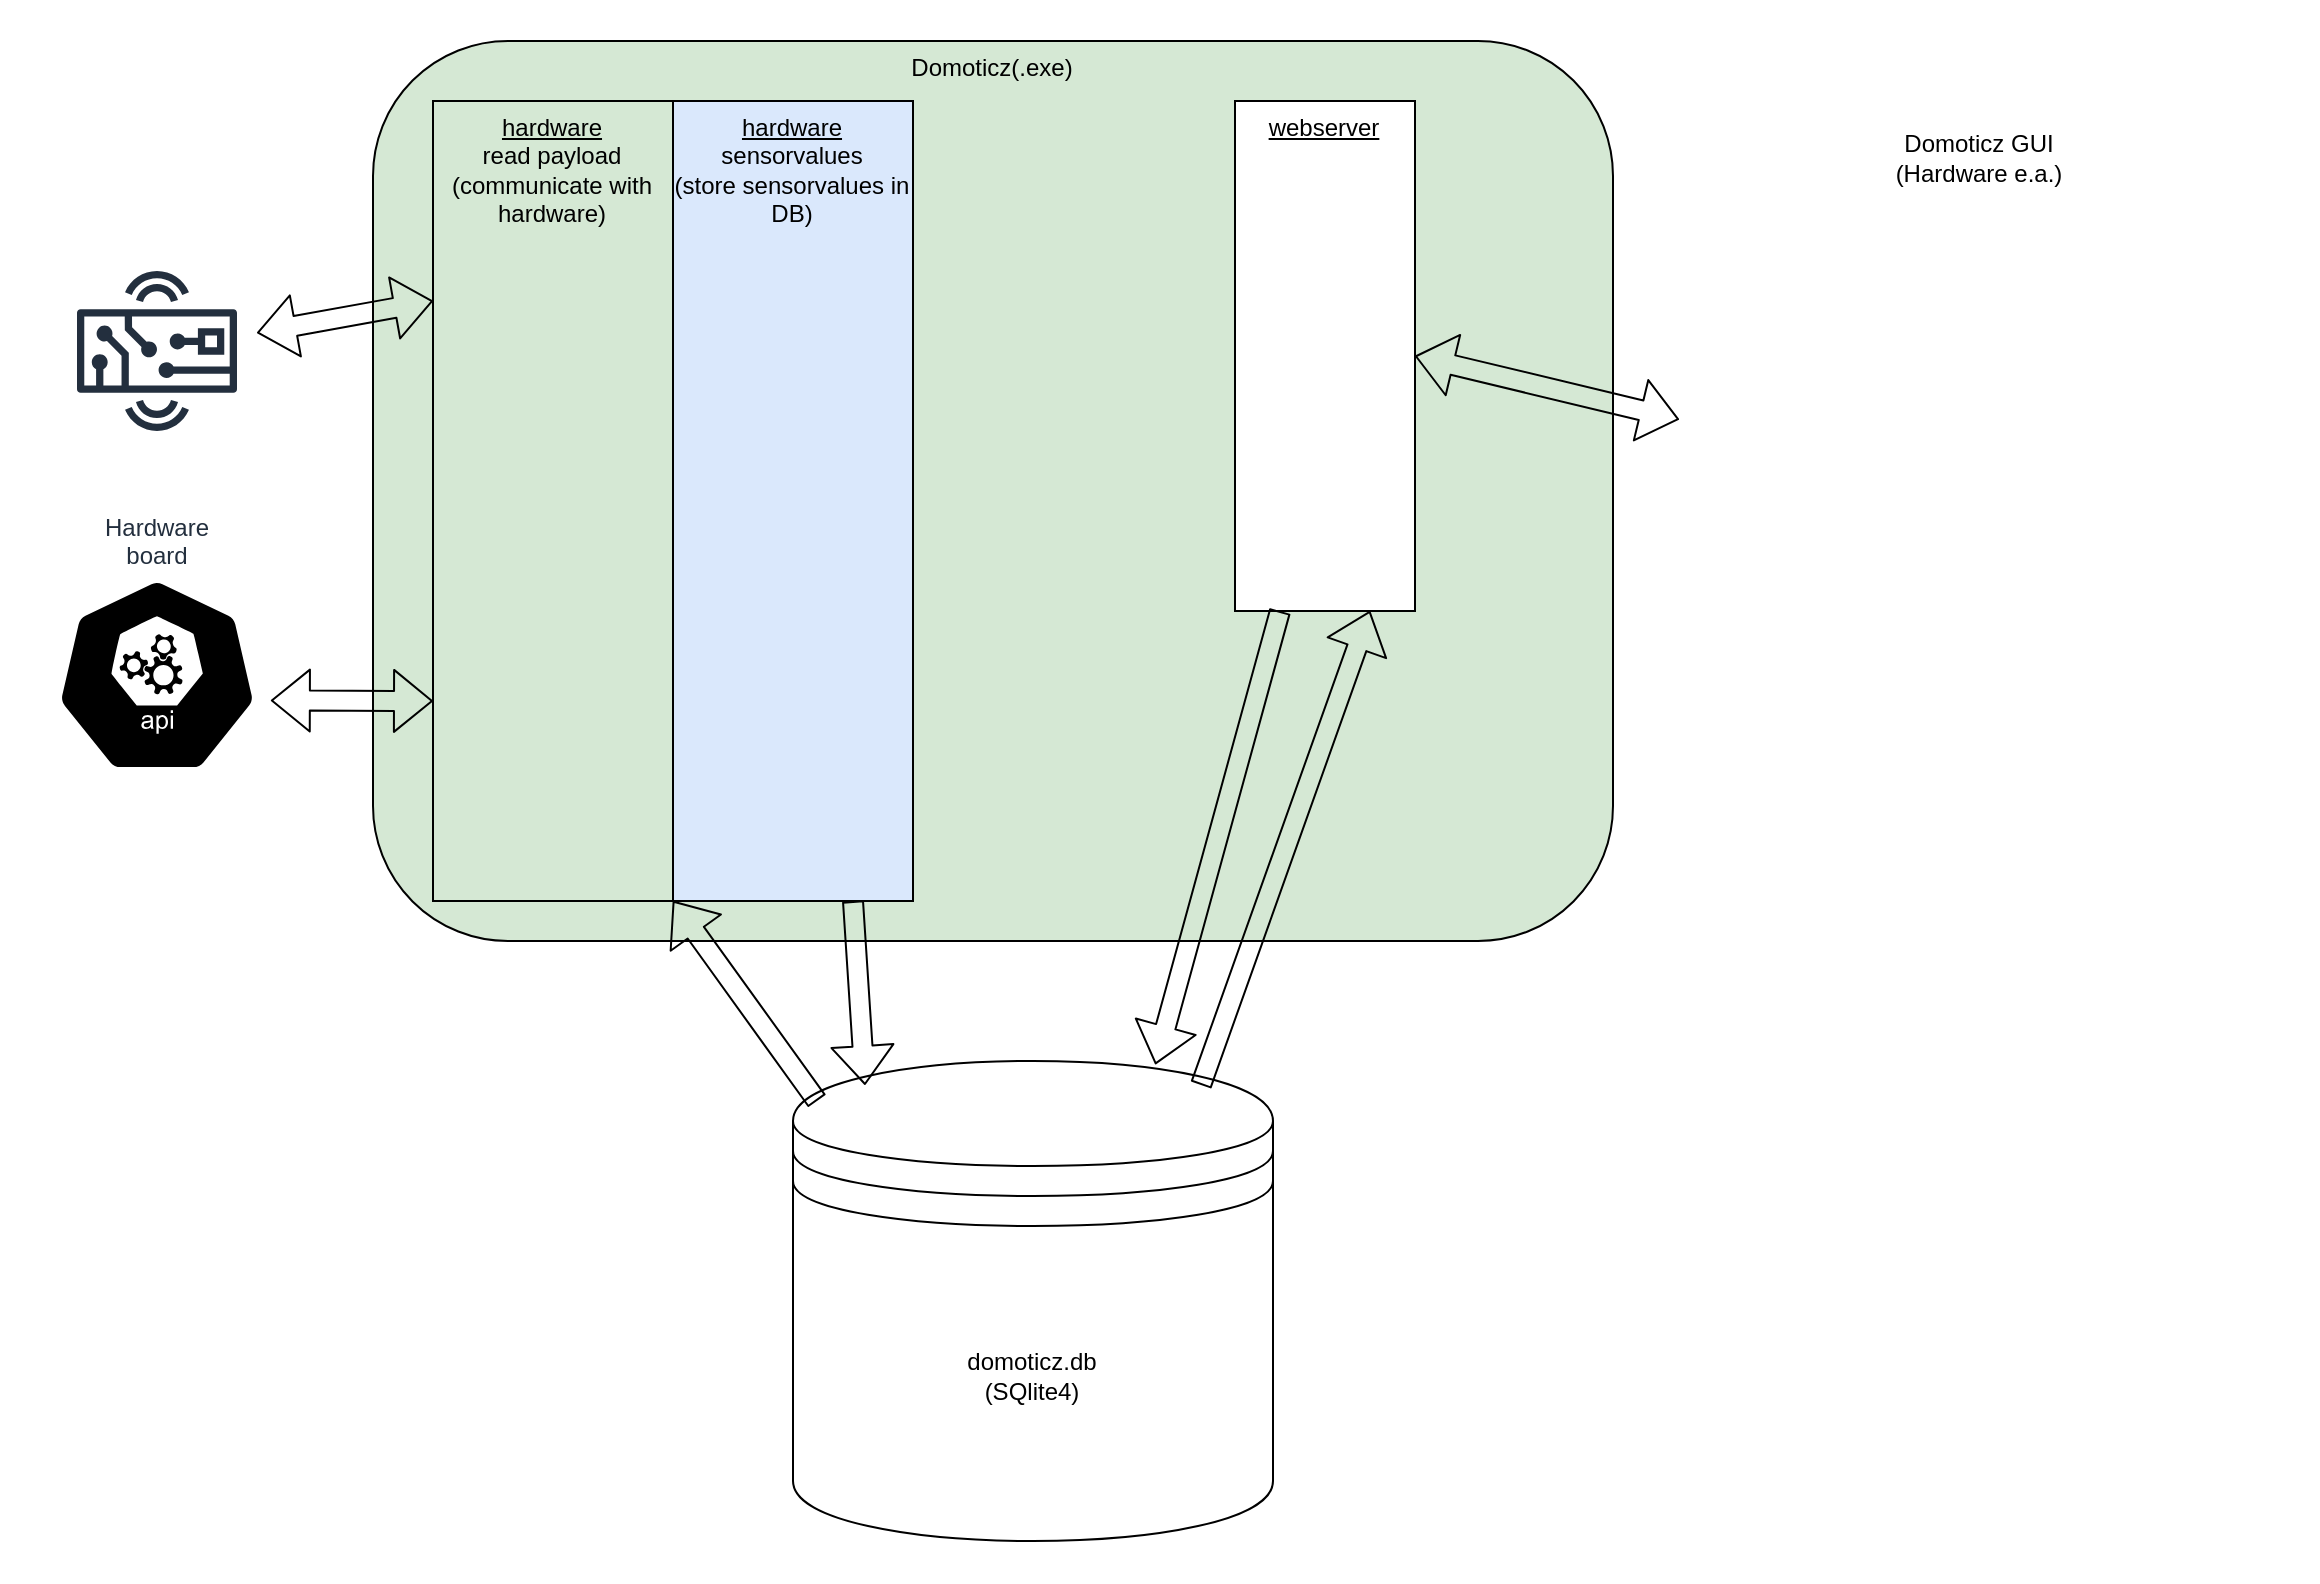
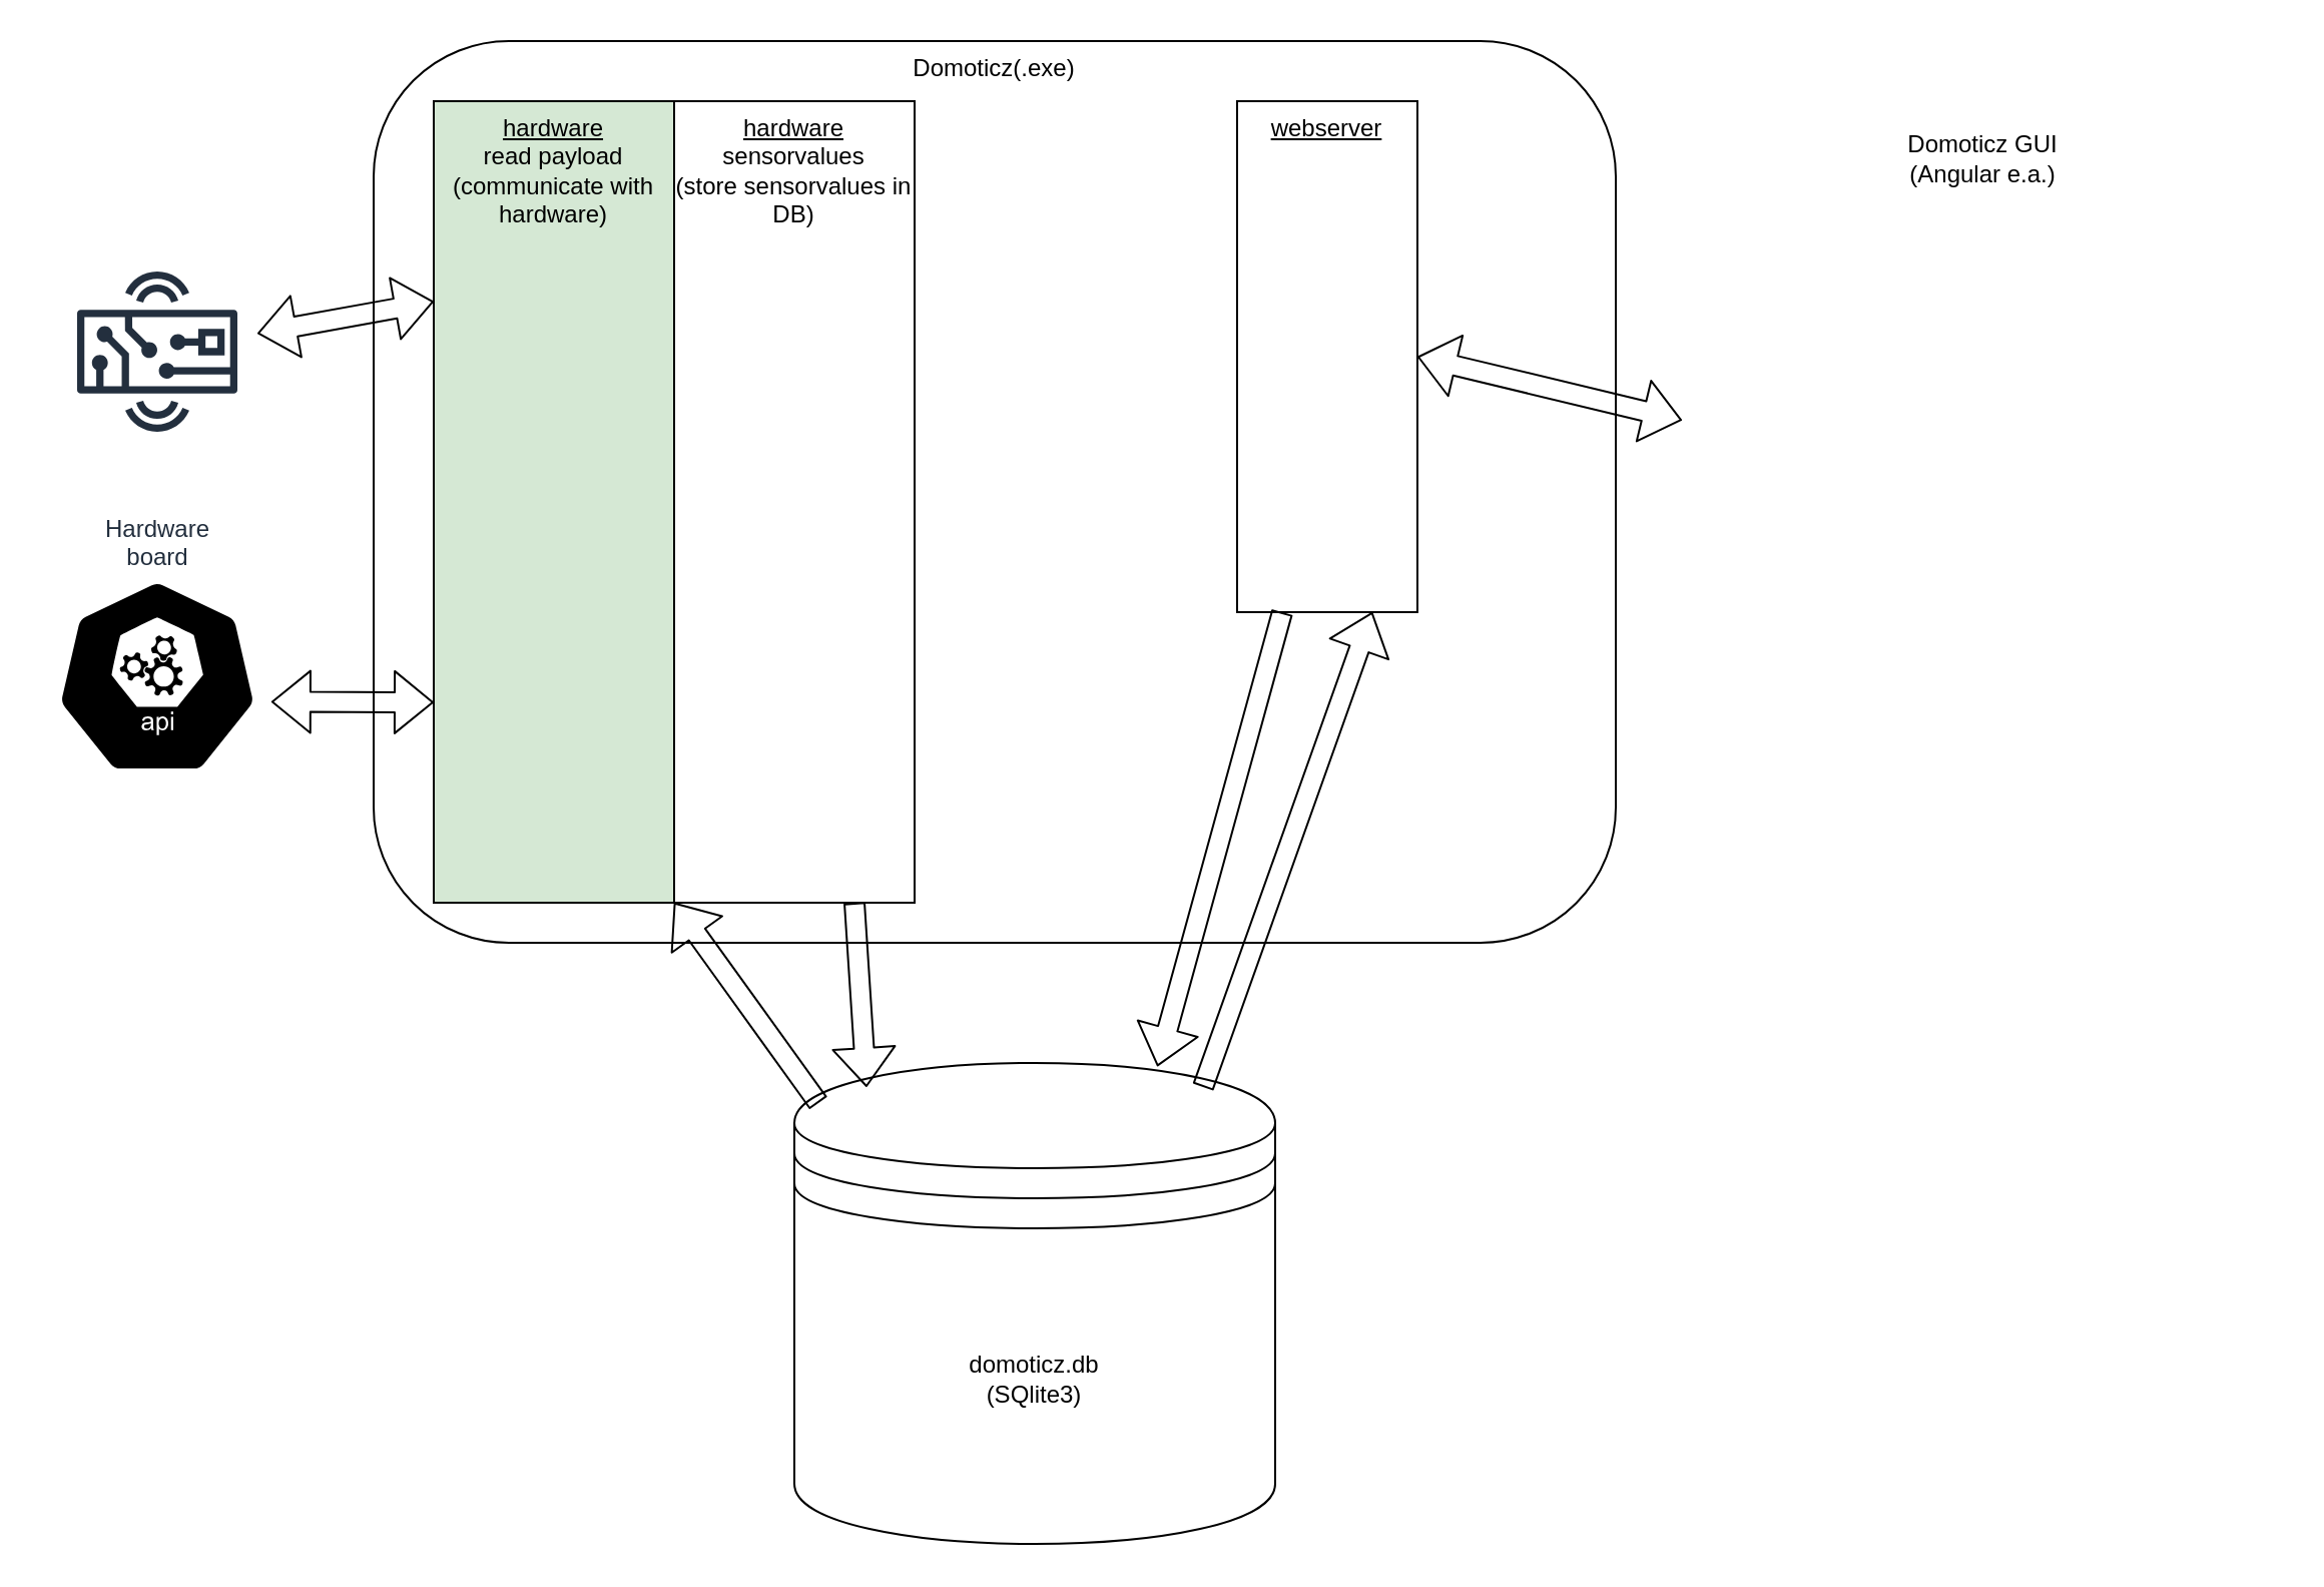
- <mxCell id="4" value="Domoticz GUI&lt;br&gt;(Hardware e.a.)" style="shape=image;html=1;verticalAlign=bottom;verticalLabelPosition=top;labelBackgroundColor=#ffffff;imageAspect=0;aspect=fixed;image=https://cdn1.iconfinder.com/data/icons/social-media-outline-6/128/SocialMedia_Website-Outline-128.png;labelPosition=center;align=center;" vertex="1" parent="1"><mxGeometry x="839" y="95.5" width="299" height="299" as="geometry" /></mxCell>
+ <mxCell id="4" value="Domoticz GUI&lt;br&gt;(Angular e.a.)" style="shape=image;html=1;verticalAlign=bottom;verticalLabelPosition=top;labelBackgroundColor=#ffffff;imageAspect=0;aspect=fixed;image=https://cdn1.iconfinder.com/data/icons/social-media-outline-6/128/SocialMedia_Website-Outline-128.png;labelPosition=center;align=center;" vertex="1" parent="1"><mxGeometry x="839" y="95.5" width="299" height="299" as="geometry" /></mxCell>
- <mxCell id="3" value="Domoticz(.exe)" style="rounded=1;whiteSpace=wrap;html=1;verticalAlign=top;fillColor=#d5e8d4;" vertex="1" parent="1"><mxGeometry x="186" y="20" width="620" height="450" as="geometry" /></mxCell>
+ <mxCell id="3" value="Domoticz(.exe)" style="rounded=1;whiteSpace=wrap;html=1;verticalAlign=top;" vertex="1" parent="1"><mxGeometry x="186" y="20" width="620" height="450" as="geometry" /></mxCell>
- <mxCell id="6" value="&lt;u&gt;hardware&lt;/u&gt;&lt;br&gt;sensorvalues&lt;br&gt;(store sensorvalues in DB)" style="rounded=0;whiteSpace=wrap;html=1;verticalAlign=top;fillColor=#dae8fc;" vertex="1" parent="1"><mxGeometry x="336" y="50" width="120" height="400" as="geometry" /></mxCell>
+ <mxCell id="6" value="&lt;u&gt;hardware&lt;/u&gt;&lt;br&gt;sensorvalues&lt;br&gt;(store sensorvalues in DB)" style="rounded=0;whiteSpace=wrap;html=1;verticalAlign=top;" vertex="1" parent="1"><mxGeometry x="336" y="50" width="120" height="400" as="geometry" /></mxCell>
- <mxCell id="2" value="domoticz.db&lt;br&gt;(SQlite4)" style="shape=datastore;whiteSpace=wrap;html=1;" vertex="1" parent="1"><mxGeometry x="396" y="530" width="240" height="240" as="geometry" /></mxCell>
+ <mxCell id="2" value="domoticz.db&lt;br&gt;(SQlite3)" style="shape=datastore;whiteSpace=wrap;html=1;" vertex="1" parent="1"><mxGeometry x="396" y="530" width="240" height="240" as="geometry" /></mxCell>
